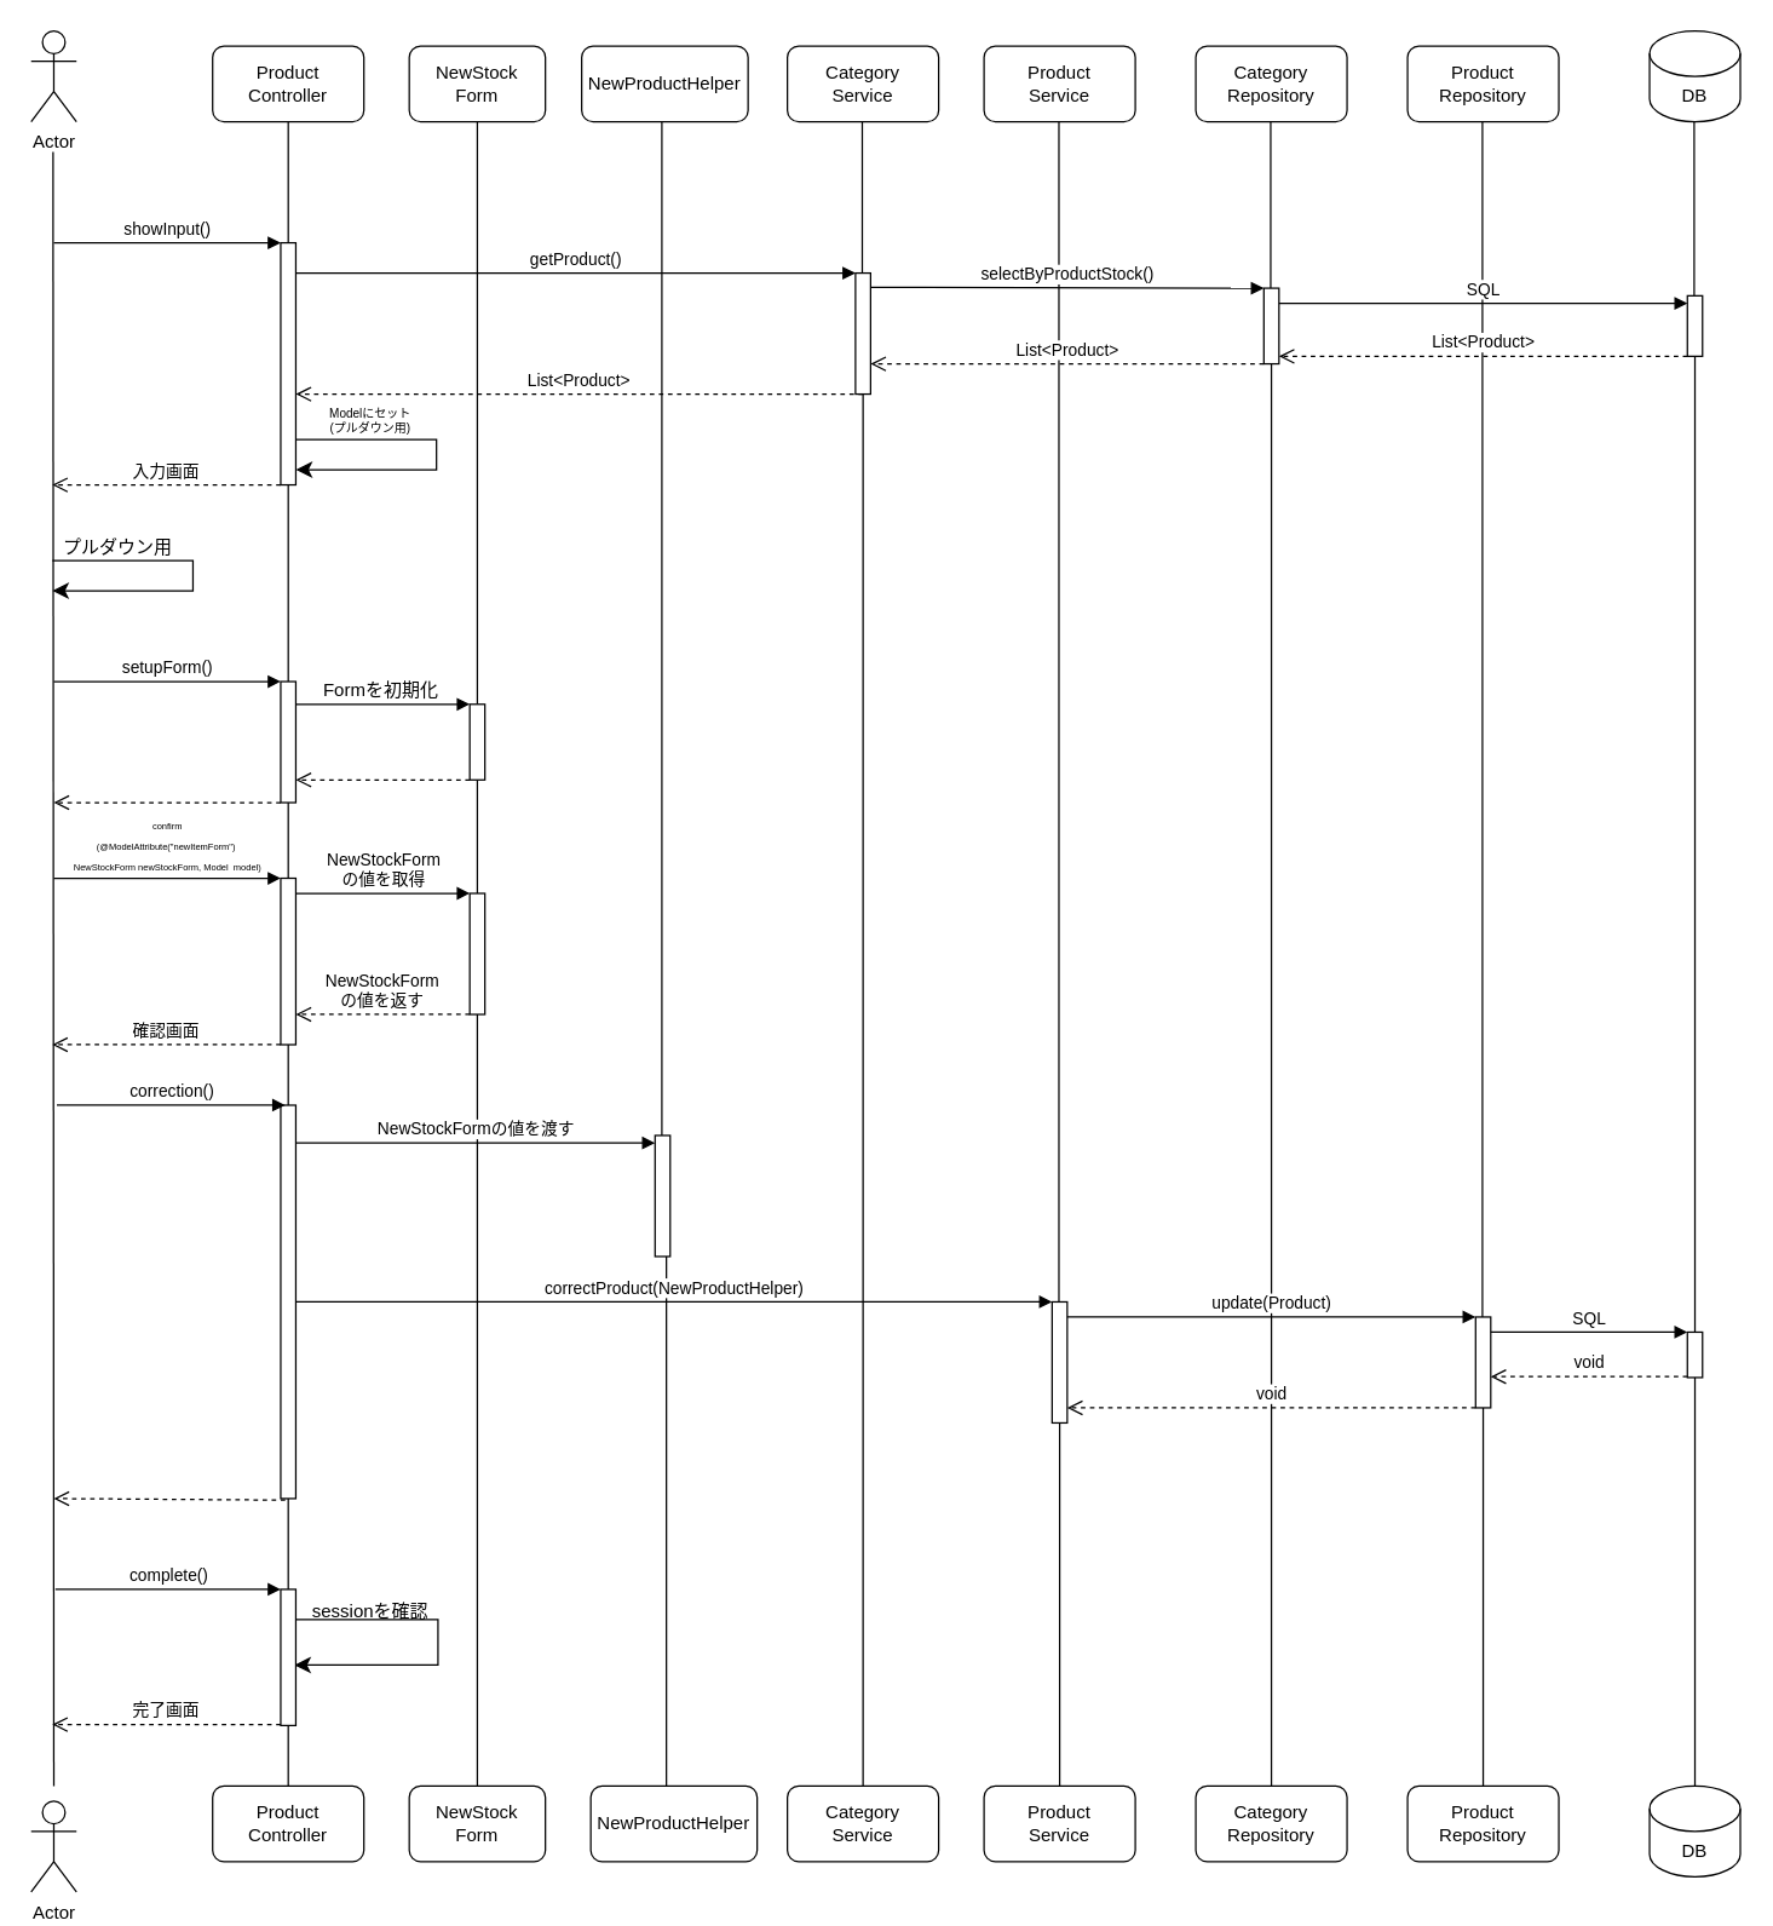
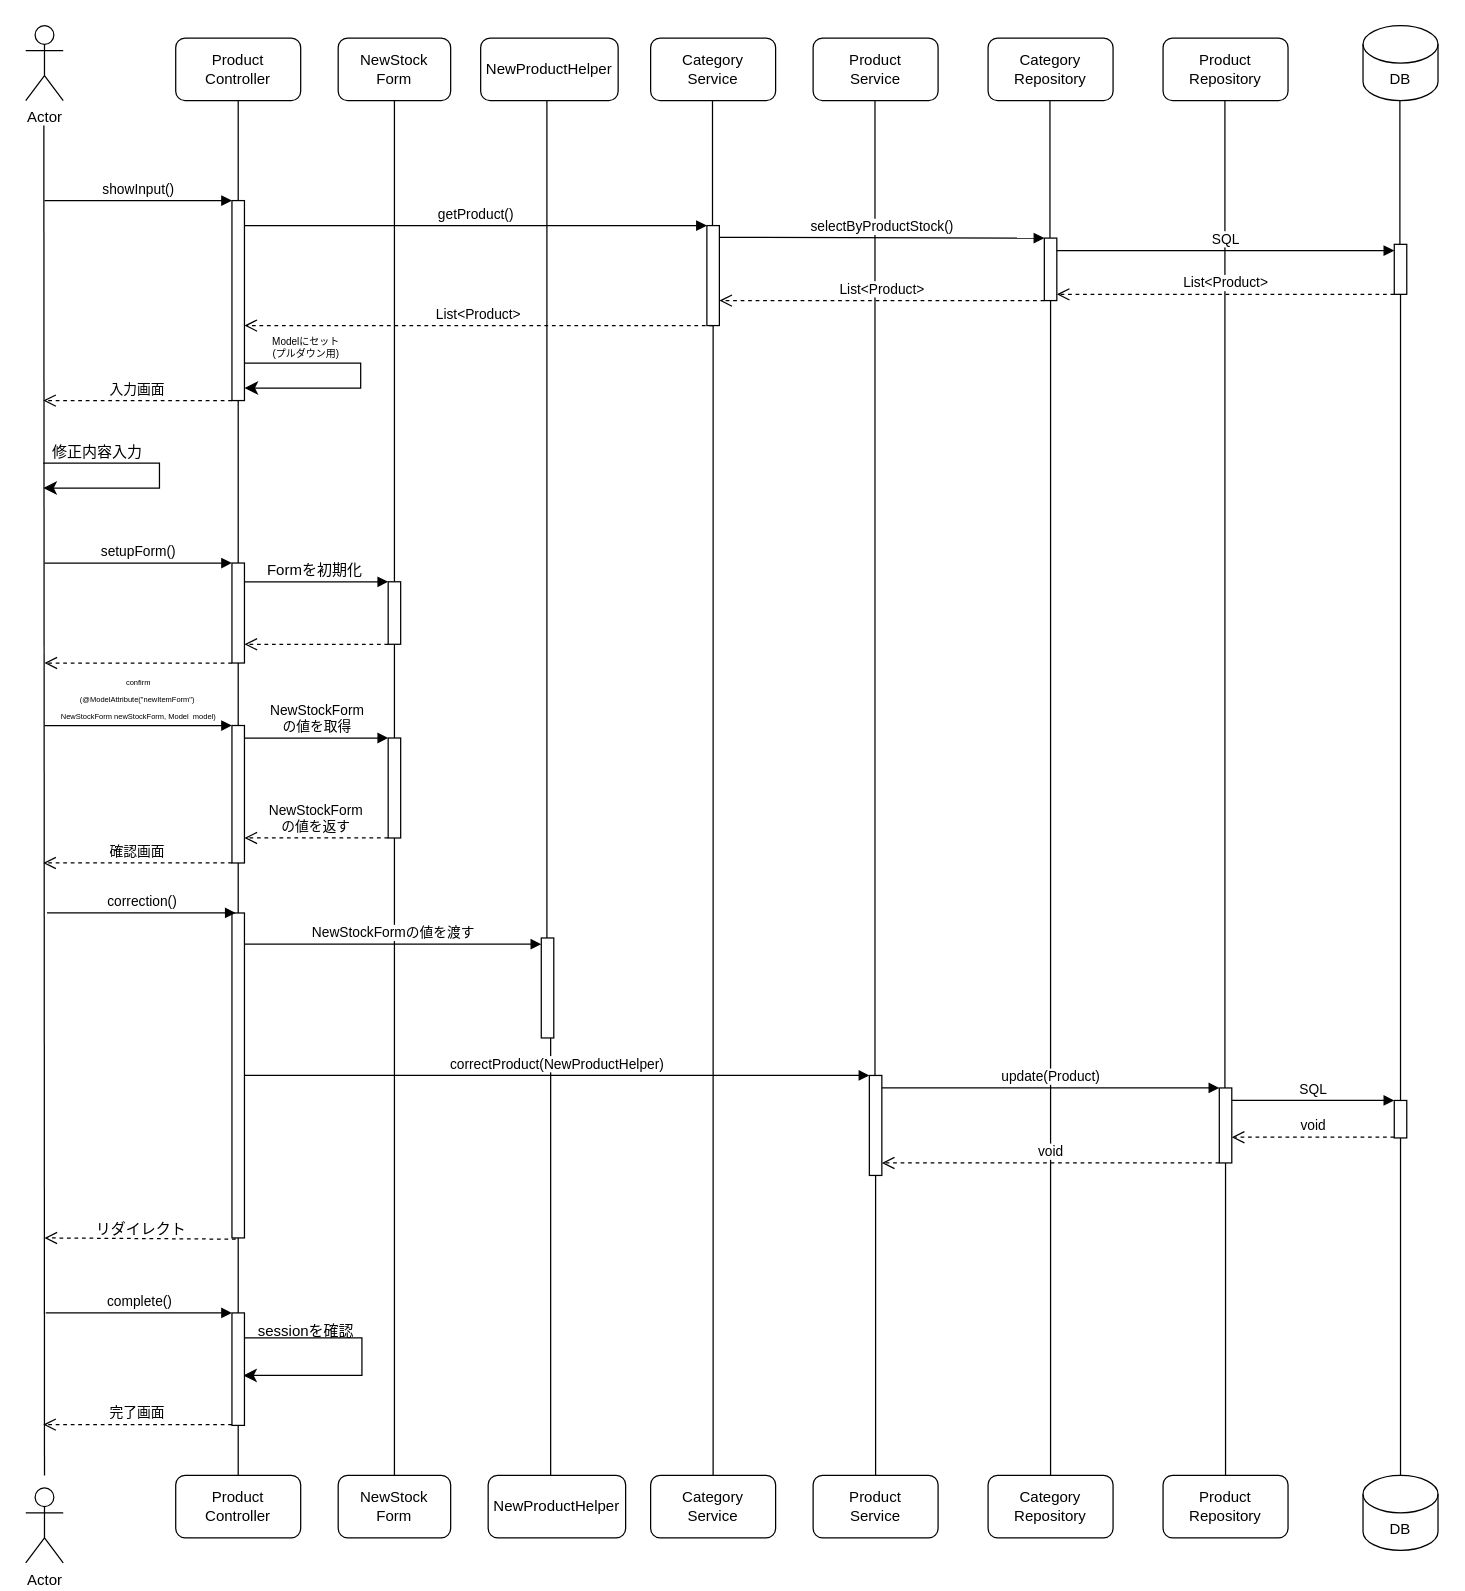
- <mxCell id="33" value="プルダウン用" style="text;html=1;align=center;verticalAlign=middle;resizable=0;points=[];autosize=1;strokeColor=none;fillColor=none;" parent="1" vertex="1"><mxGeometry x="27" y="347" width="100" height="30" as="geometry" /></mxCell>
+ <mxCell id="33" value="修正内容入力" style="text;html=1;align=center;verticalAlign=middle;resizable=0;points=[];autosize=1;strokeColor=none;fillColor=none;" parent="1" vertex="1"><mxGeometry x="27" y="347" width="100" height="30" as="geometry" /></mxCell>
+ <mxCell id="86" value="リダイレクト" style="text;html=1;align=center;verticalAlign=middle;resizable=0;points=[];autosize=1;strokeColor=none;fillColor=none;" parent="1" vertex="1"><mxGeometry x="62" y="968" width="100" height="30" as="geometry" /></mxCell>
